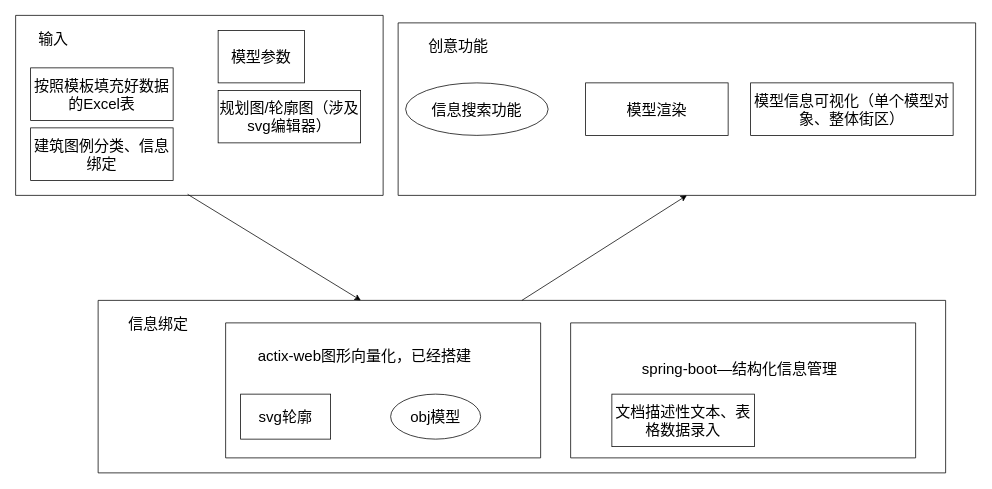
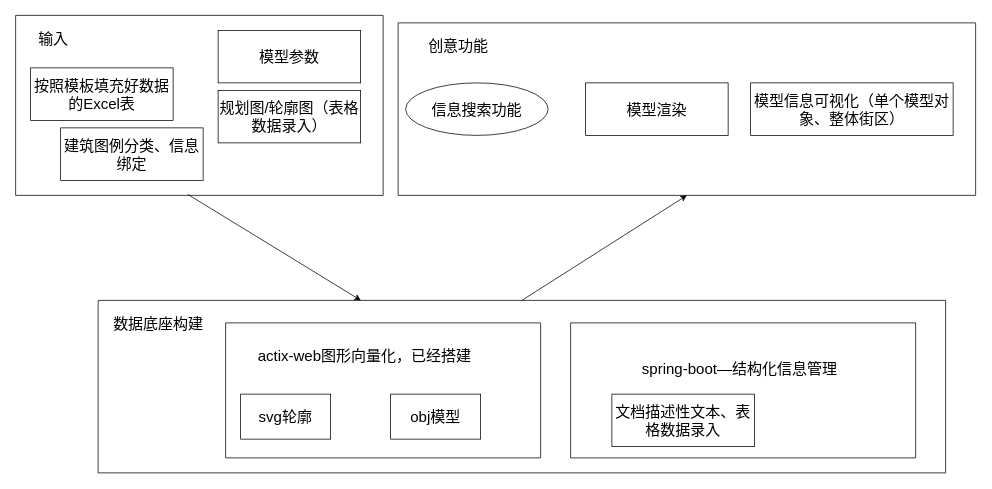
- <mxCell id="20" value="模型参数" style="rounded=0;whiteSpace=wrap;html=1;fontSize=20;" vertex="1" parent="16"><mxGeometry x="270" y="20" width="115" height="70" as="geometry" /></mxCell>
+ <mxCell id="20" value="模型参数" style="rounded=0;whiteSpace=wrap;html=1;fontSize=20;" vertex="1" parent="16"><mxGeometry x="270" y="20" width="190" height="70" as="geometry" /></mxCell>
- <mxCell id="19" value="规划图/轮廓图（涉及svg编辑器）" style="rounded=0;whiteSpace=wrap;html=1;fontSize=20;" vertex="1" parent="16"><mxGeometry x="270" y="100" width="190" height="70" as="geometry" /></mxCell>
+ <mxCell id="19" value="规划图/轮廓图（表格数据录入）" style="rounded=0;whiteSpace=wrap;html=1;fontSize=20;" vertex="1" parent="16"><mxGeometry x="270" y="100" width="190" height="70" as="geometry" /></mxCell>
- <mxCell id="21" value="建筑图例分类、信息绑定" style="rounded=0;whiteSpace=wrap;html=1;fontSize=20;" vertex="1" parent="16"><mxGeometry x="20" y="150" width="190" height="70" as="geometry" /></mxCell>
+ <mxCell id="21" value="建筑图例分类、信息绑定" style="rounded=0;whiteSpace=wrap;html=1;fontSize=20;" vertex="1" parent="16"><mxGeometry x="60" y="150" width="190" height="70" as="geometry" /></mxCell>
- <mxCell id="3" value="&lt;font style=&quot;font-size: 20px;&quot;&gt;信息绑定&lt;/font&gt;" style="text;html=1;align=center;verticalAlign=middle;resizable=0;points=[];autosize=1;strokeColor=none;fillColor=none;" vertex="1" parent="2"><mxGeometry x="10" y="10" width="140" height="40" as="geometry" /></mxCell>
+ <mxCell id="3" value="&lt;font style=&quot;font-size: 20px;&quot;&gt;数据底座构建&lt;/font&gt;" style="text;html=1;align=center;verticalAlign=middle;resizable=0;points=[];autosize=1;strokeColor=none;fillColor=none;" vertex="1" parent="2"><mxGeometry x="10" y="10" width="140" height="40" as="geometry" /></mxCell>
- <mxCell id="6" value="obj模型" style="ellipse;whiteSpace=wrap;html=1;fontSize=20;" vertex="1" parent="4"><mxGeometry x="220" y="95" width="120" height="60" as="geometry" /></mxCell>
+ <mxCell id="6" value="obj模型" style="rounded=0;whiteSpace=wrap;html=1;fontSize=20;" vertex="1" parent="4"><mxGeometry x="220" y="95" width="120" height="60" as="geometry" /></mxCell>
